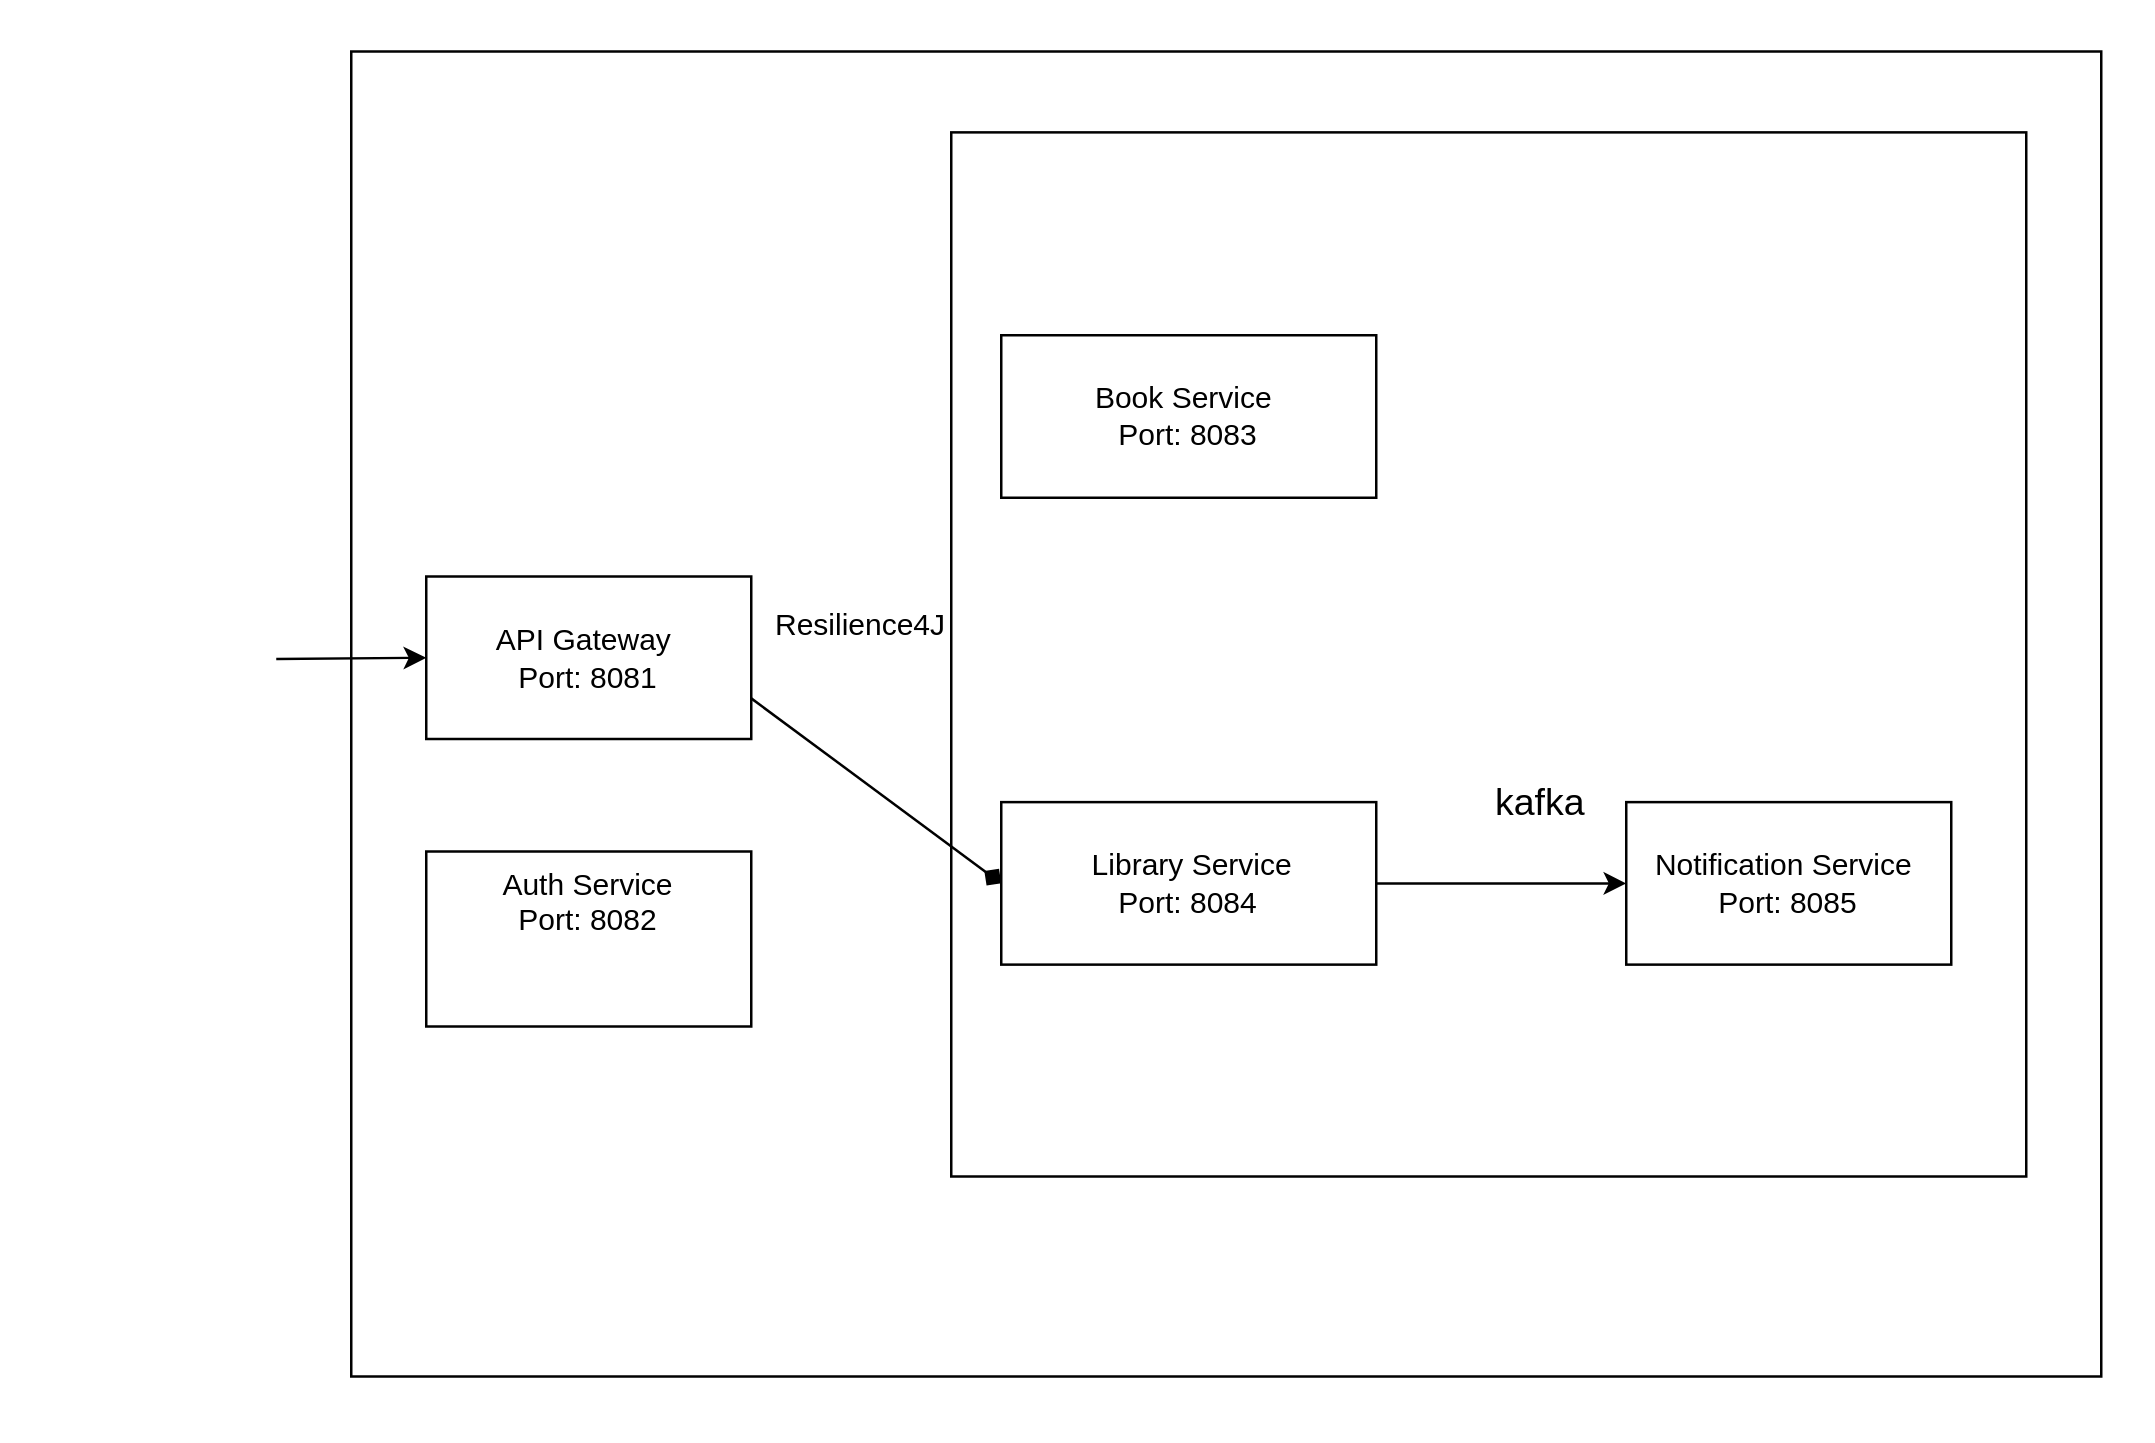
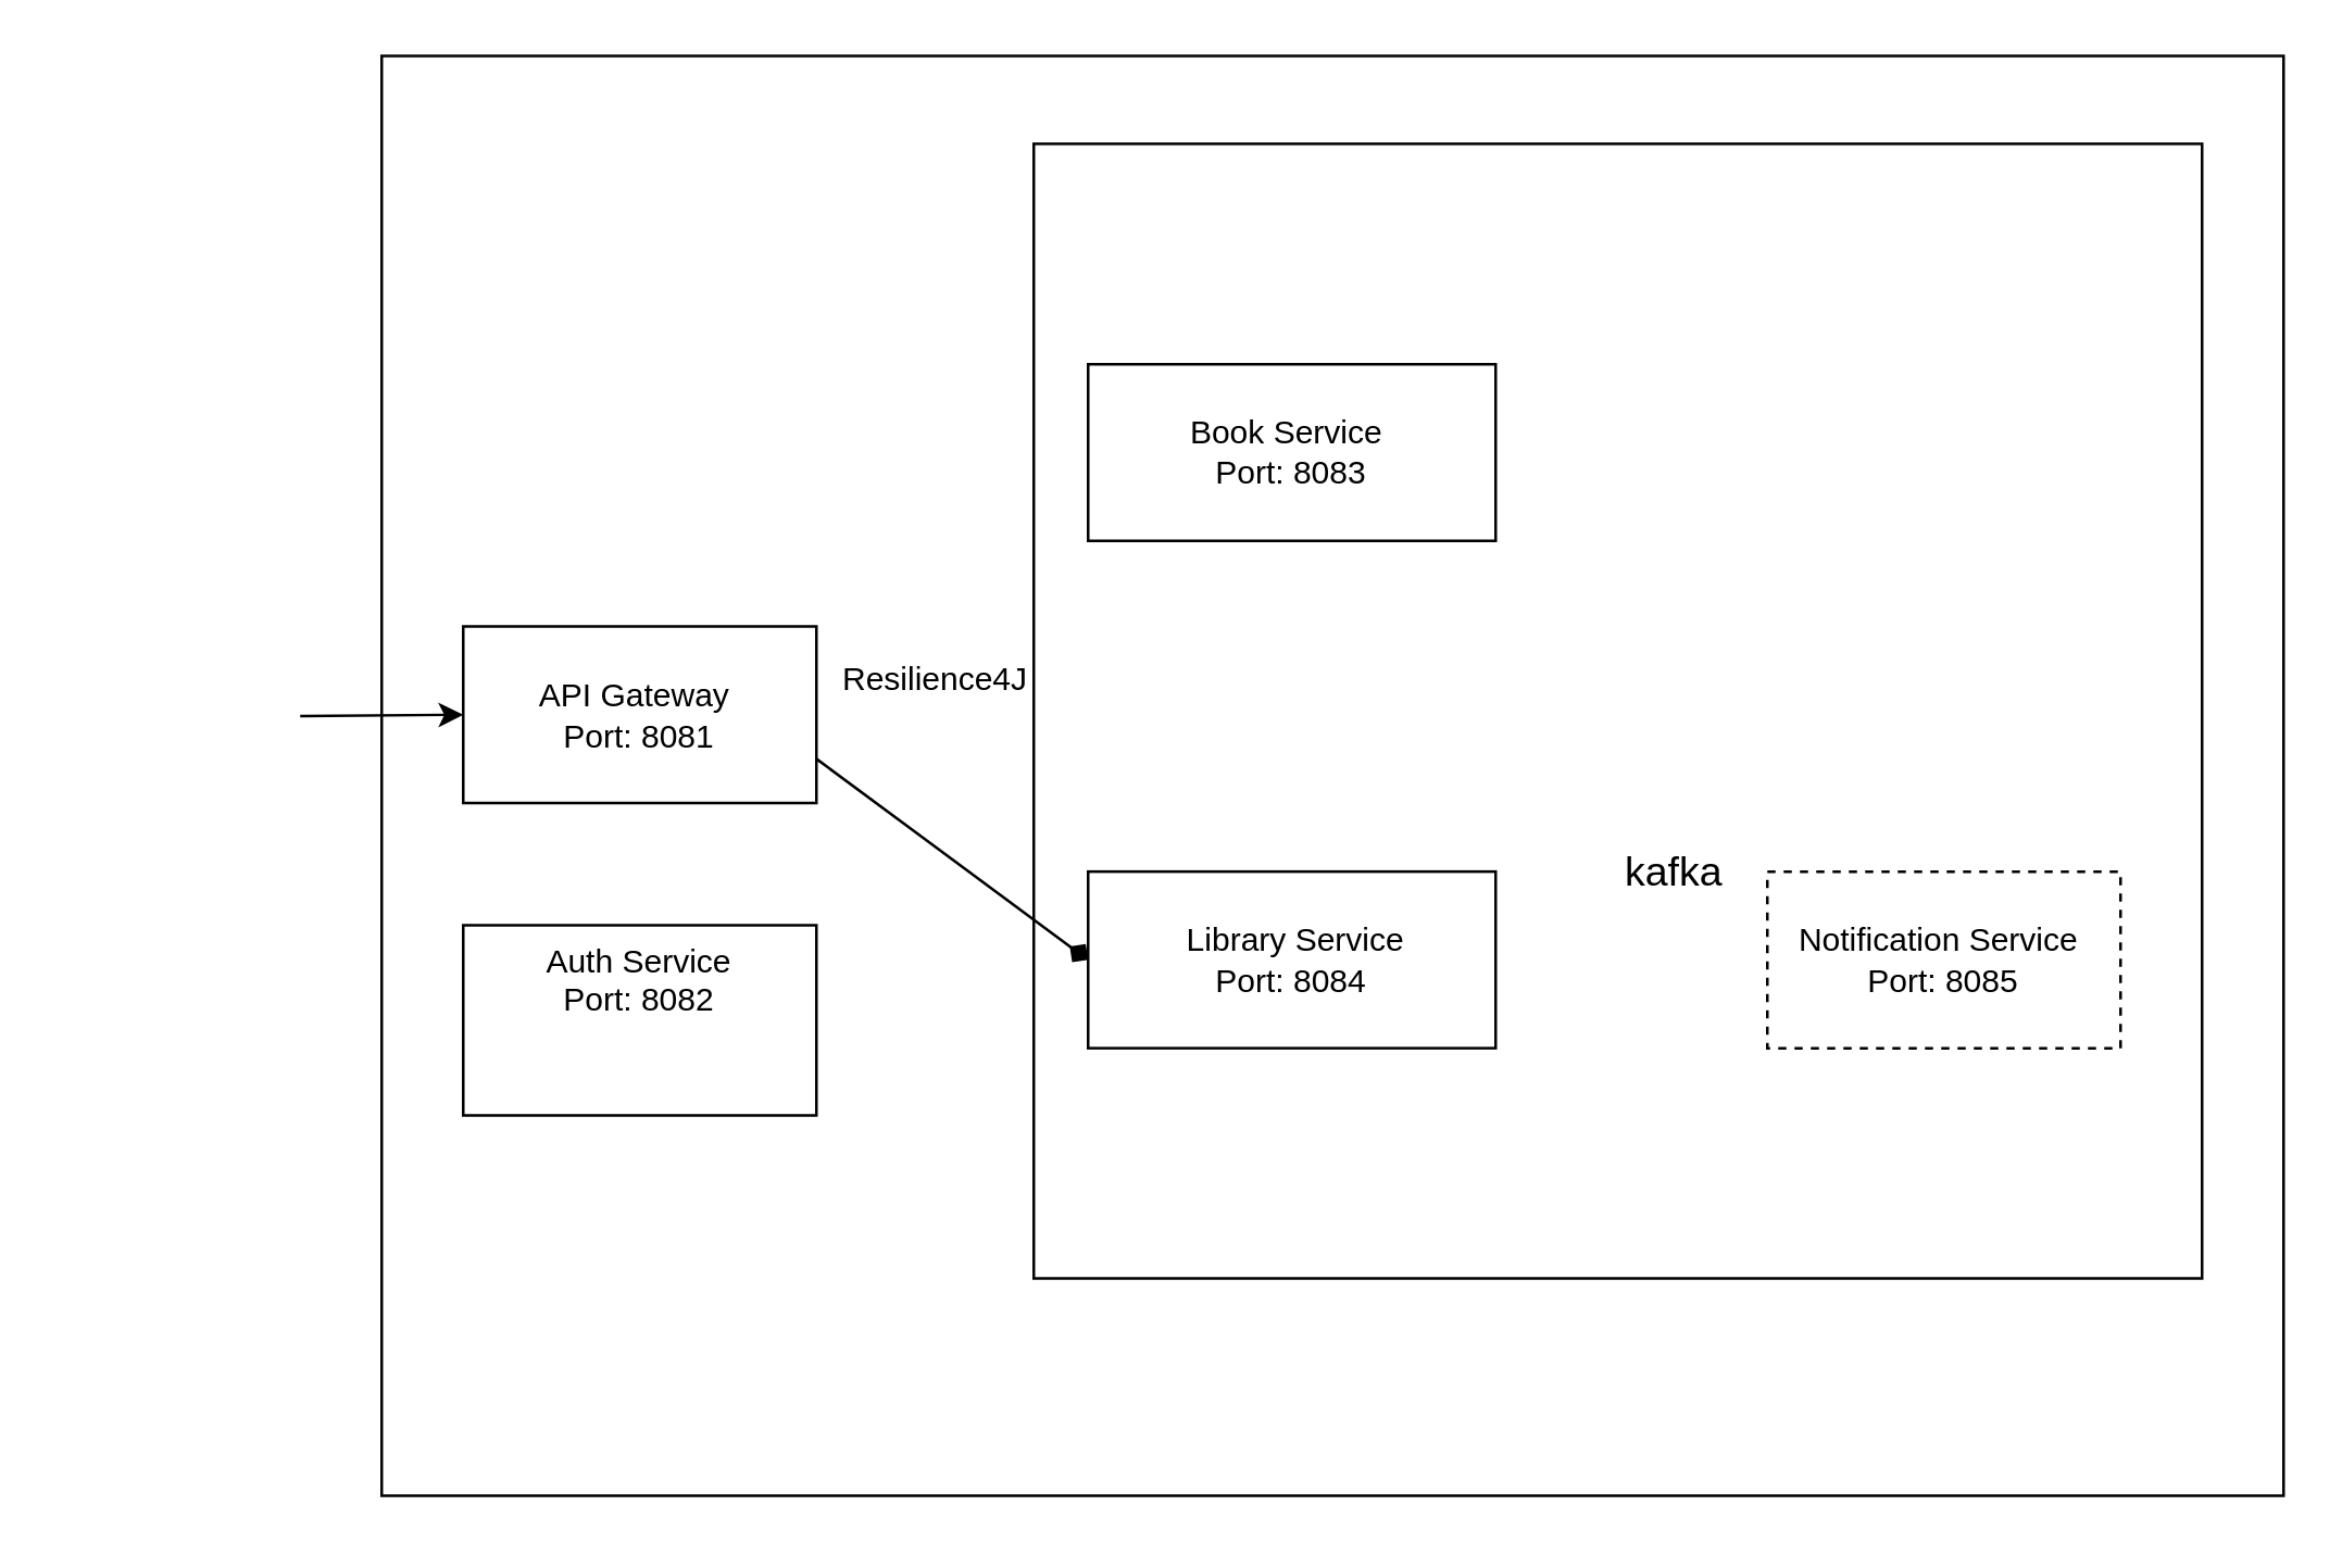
- <mxCell id="17" value="" style="endArrow=classic;html=1;rounded=0;entryX=0;entryY=0.5;entryDx=0;entryDy=0;exitX=1;exitY=0.5;exitDx=0;exitDy=0;" edge="1" parent="2" source="10" target="30"><mxGeometry width="50" height="50" relative="1" as="geometry"><mxPoint x="690" y="229.75" as="sourcePoint" /><mxPoint x="740" y="179.75" as="targetPoint" /></mxGeometry></mxCell>
- <mxCell id="30" value="Notification Service&amp;nbsp;&lt;div&gt;Port: 8085&lt;/div&gt;" style="rounded=0;whiteSpace=wrap;html=1;" vertex="1" parent="2"><mxGeometry x="630" y="300.25" width="130" height="65" as="geometry" /></mxCell>
+ <mxCell id="30" value="Notification Service&amp;nbsp;&lt;div&gt;Port: 8085&lt;/div&gt;" style="rounded=0;whiteSpace=wrap;html=1;dashed=1;" vertex="1" parent="2"><mxGeometry x="630" y="300.25" width="130" height="65" as="geometry" /></mxCell>
